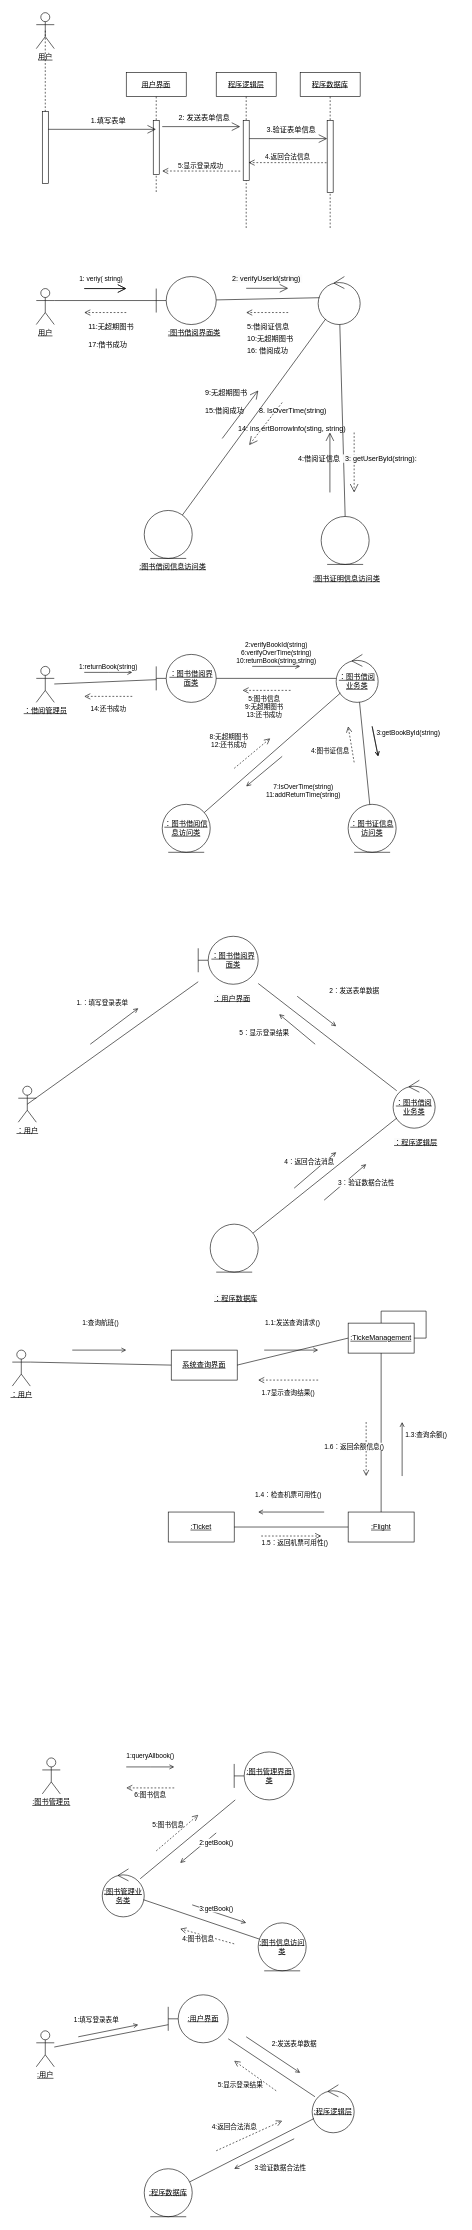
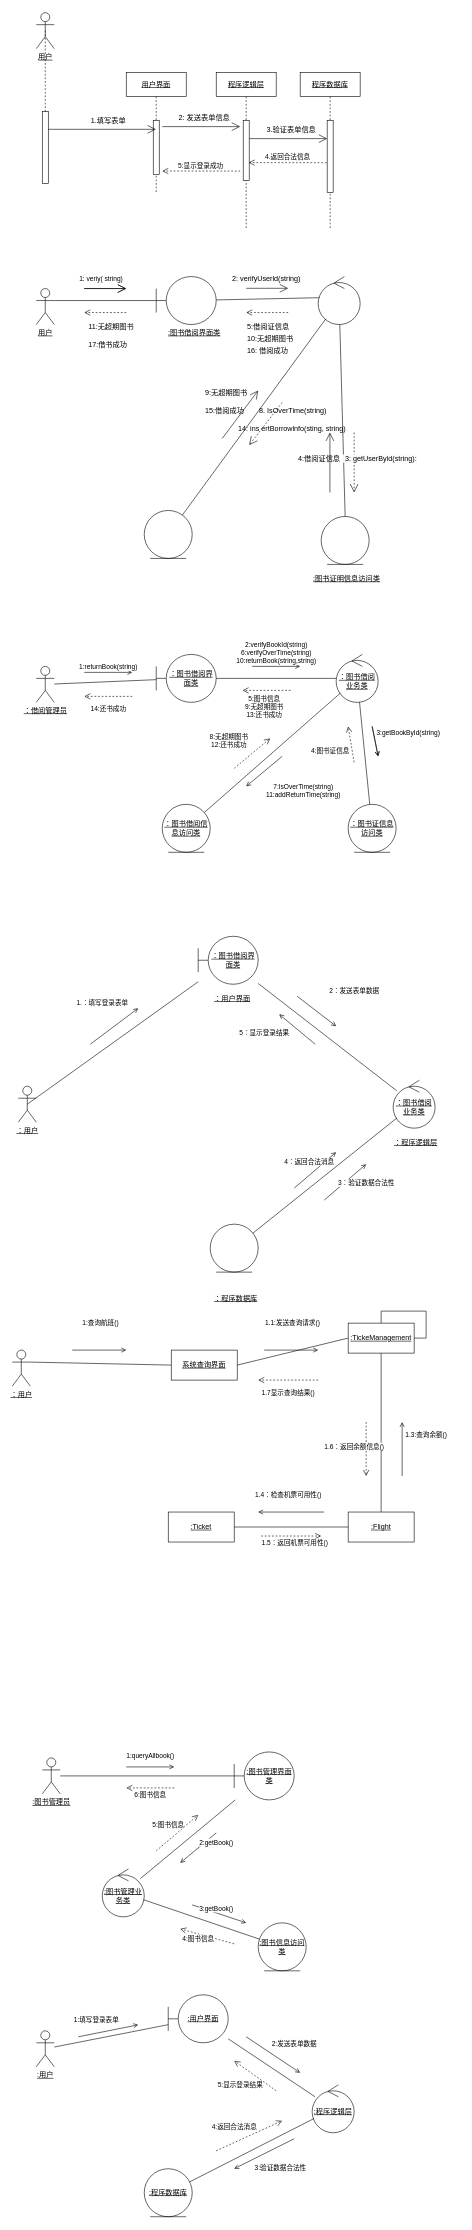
- <mxCell id="38" value="&lt;u style=&quot;border-color: var(--border-color); color: rgb(0, 0, 0); font-family: Helvetica; font-size: 12px; font-style: normal; font-variant-ligatures: normal; font-variant-caps: normal; font-weight: 400; letter-spacing: normal; orphans: 2; text-align: center; text-indent: 0px; text-transform: none; widows: 2; word-spacing: 0px; -webkit-text-stroke-width: 0px; background-color: rgb(251, 251, 251);&quot;&gt;:图书借阅信息访问类&lt;/u&gt;" style="text;whiteSpace=wrap;html=1;fontSize=12;fontFamily=Helvetica;fontColor=default;" vertex="1" parent="1"><mxGeometry x="230" y="930" width="120" height="40" as="geometry" /></mxCell>
+ <mxCell id="87" style="rounded=0;orthogonalLoop=1;jettySize=auto;html=1;endArrow=none;endFill=0;" edge="1" parent="1" source="88" target="89"><mxGeometry relative="1" as="geometry" /></mxCell>
